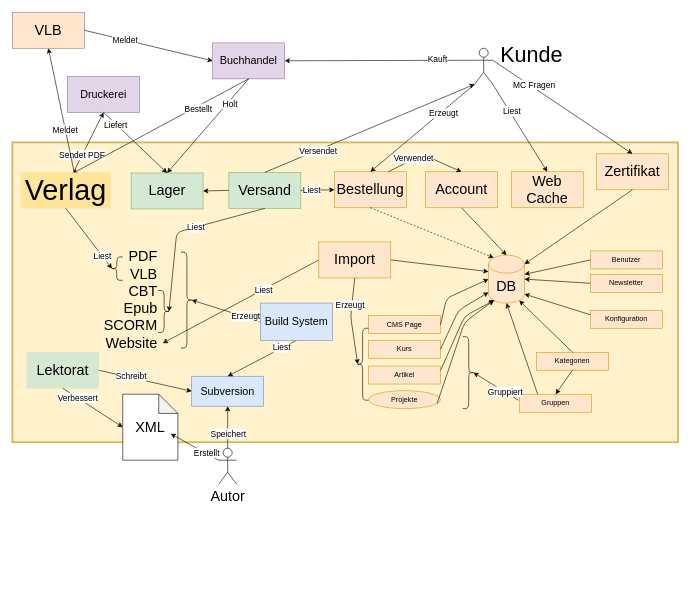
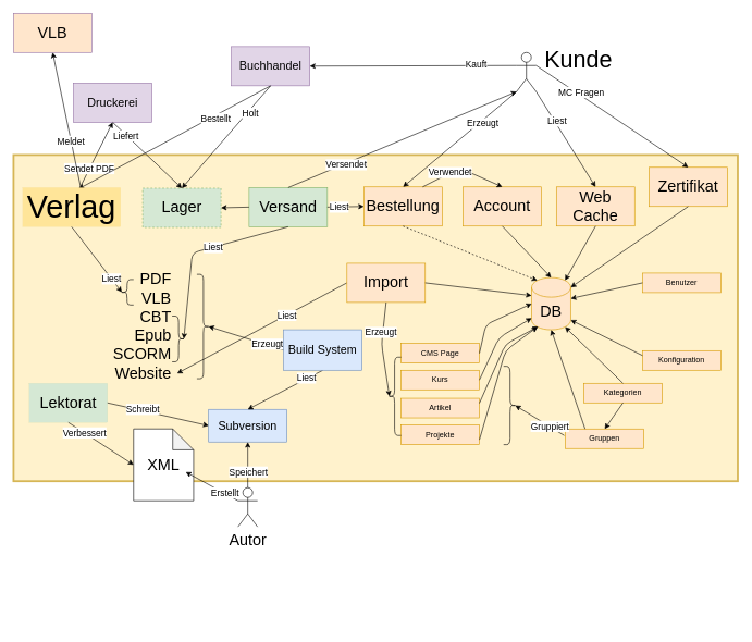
- <mxCell id="60" value="" style="endArrow=classic;html=1;exitX=1;exitY=0.5;exitDx=0;exitDy=0;entryX=0;entryY=0.5;entryDx=0;entryDy=0;" edge="1" parent="1" source="57" target="9"><mxGeometry width="50" height="50" relative="1" as="geometry"><mxPoint x="474" y="357" as="sourcePoint" /><mxPoint x="524" y="307" as="targetPoint" /></mxGeometry></mxCell>
- <mxCell id="61" value="&lt;font style=&quot;font-size: 14px&quot;&gt;Meldet&lt;/font&gt;" style="edgeLabel;html=1;align=center;verticalAlign=middle;resizable=0;points=[];" vertex="1" connectable="0" parent="60"><mxGeometry x="-0.37" relative="1" as="geometry"><mxPoint as="offset" /></mxGeometry></mxCell>
- <mxCell id="52" value="&lt;font style=&quot;font-size: 24px&quot;&gt;Lager&lt;/font&gt;" style="rounded=0;whiteSpace=wrap;html=1;fillColor=#d5e8d4;strokeColor=#82b366;" vertex="1" parent="1"><mxGeometry x="218" y="288" width="120" height="60" as="geometry" /></mxCell>
+ <mxCell id="52" value="&lt;font style=&quot;font-size: 24px&quot;&gt;Lager&lt;/font&gt;" style="rounded=0;whiteSpace=wrap;html=1;fillColor=#d5e8d4;strokeColor=#82b366;dashed=1;" vertex="1" parent="1"><mxGeometry x="218" y="288" width="120" height="60" as="geometry" /></mxCell>
+ <mxCell id="24" value="" style="endArrow=classic;html=1;exitX=0.5;exitY=1;exitDx=0;exitDy=0;entryX=0.855;entryY=0;entryDx=0;entryDy=4.35;entryPerimeter=0;" edge="1" parent="1" source="6" target="12"><mxGeometry width="50" height="50" relative="1" as="geometry"><mxPoint x="761" y="417" as="sourcePoint" /><mxPoint x="894" y="407" as="targetPoint" /></mxGeometry></mxCell>
- <mxCell id="86" value="" style="endArrow=classic;html=1;exitX=0;exitY=0.5;exitDx=0;exitDy=0;entryX=1;entryY=0.5;entryDx=0;entryDy=0;entryPerimeter=0;" edge="1" parent="1" source="76" target="12"><mxGeometry width="50" height="50" relative="1" as="geometry"><mxPoint x="994" y="443" as="sourcePoint" /><mxPoint x="884" y="467" as="targetPoint" /></mxGeometry></mxCell>
- <mxCell id="76" value="Newsletter" style="rounded=0;whiteSpace=wrap;html=1;strokeWidth=1;fillColor=#ffe6cc;strokeColor=#d79b00;" vertex="1" parent="1"><mxGeometry x="984" y="457" width="120" height="30" as="geometry" /></mxCell>
- <mxCell id="71" value="Konfiguration" style="rounded=0;whiteSpace=wrap;html=1;strokeWidth=1;fillColor=#ffe6cc;strokeColor=#d79b00;" vertex="1" parent="1"><mxGeometry x="984" y="517" width="120" height="30" as="geometry" /></mxCell>
+ <mxCell id="71" value="Konfiguration" style="rounded=0;whiteSpace=wrap;html=1;strokeWidth=1;fillColor=#ffe6cc;strokeColor=#d79b00;" vertex="1" parent="1"><mxGeometry x="984" y="537" width="120" height="30" as="geometry" /></mxCell>
- <mxCell id="72" value="Projekte" style="ellipse;whiteSpace=wrap;html=1;strokeWidth=1;fillColor=#ffe6cc;strokeColor=#d79b00;" vertex="1" parent="1"><mxGeometry x="614" y="651" width="120" height="30" as="geometry" /></mxCell>
+ <mxCell id="72" value="Projekte" style="rounded=0;whiteSpace=wrap;html=1;strokeWidth=1;fillColor=#ffe6cc;strokeColor=#d79b00;" vertex="1" parent="1"><mxGeometry x="614" y="651" width="120" height="30" as="geometry" /></mxCell>
